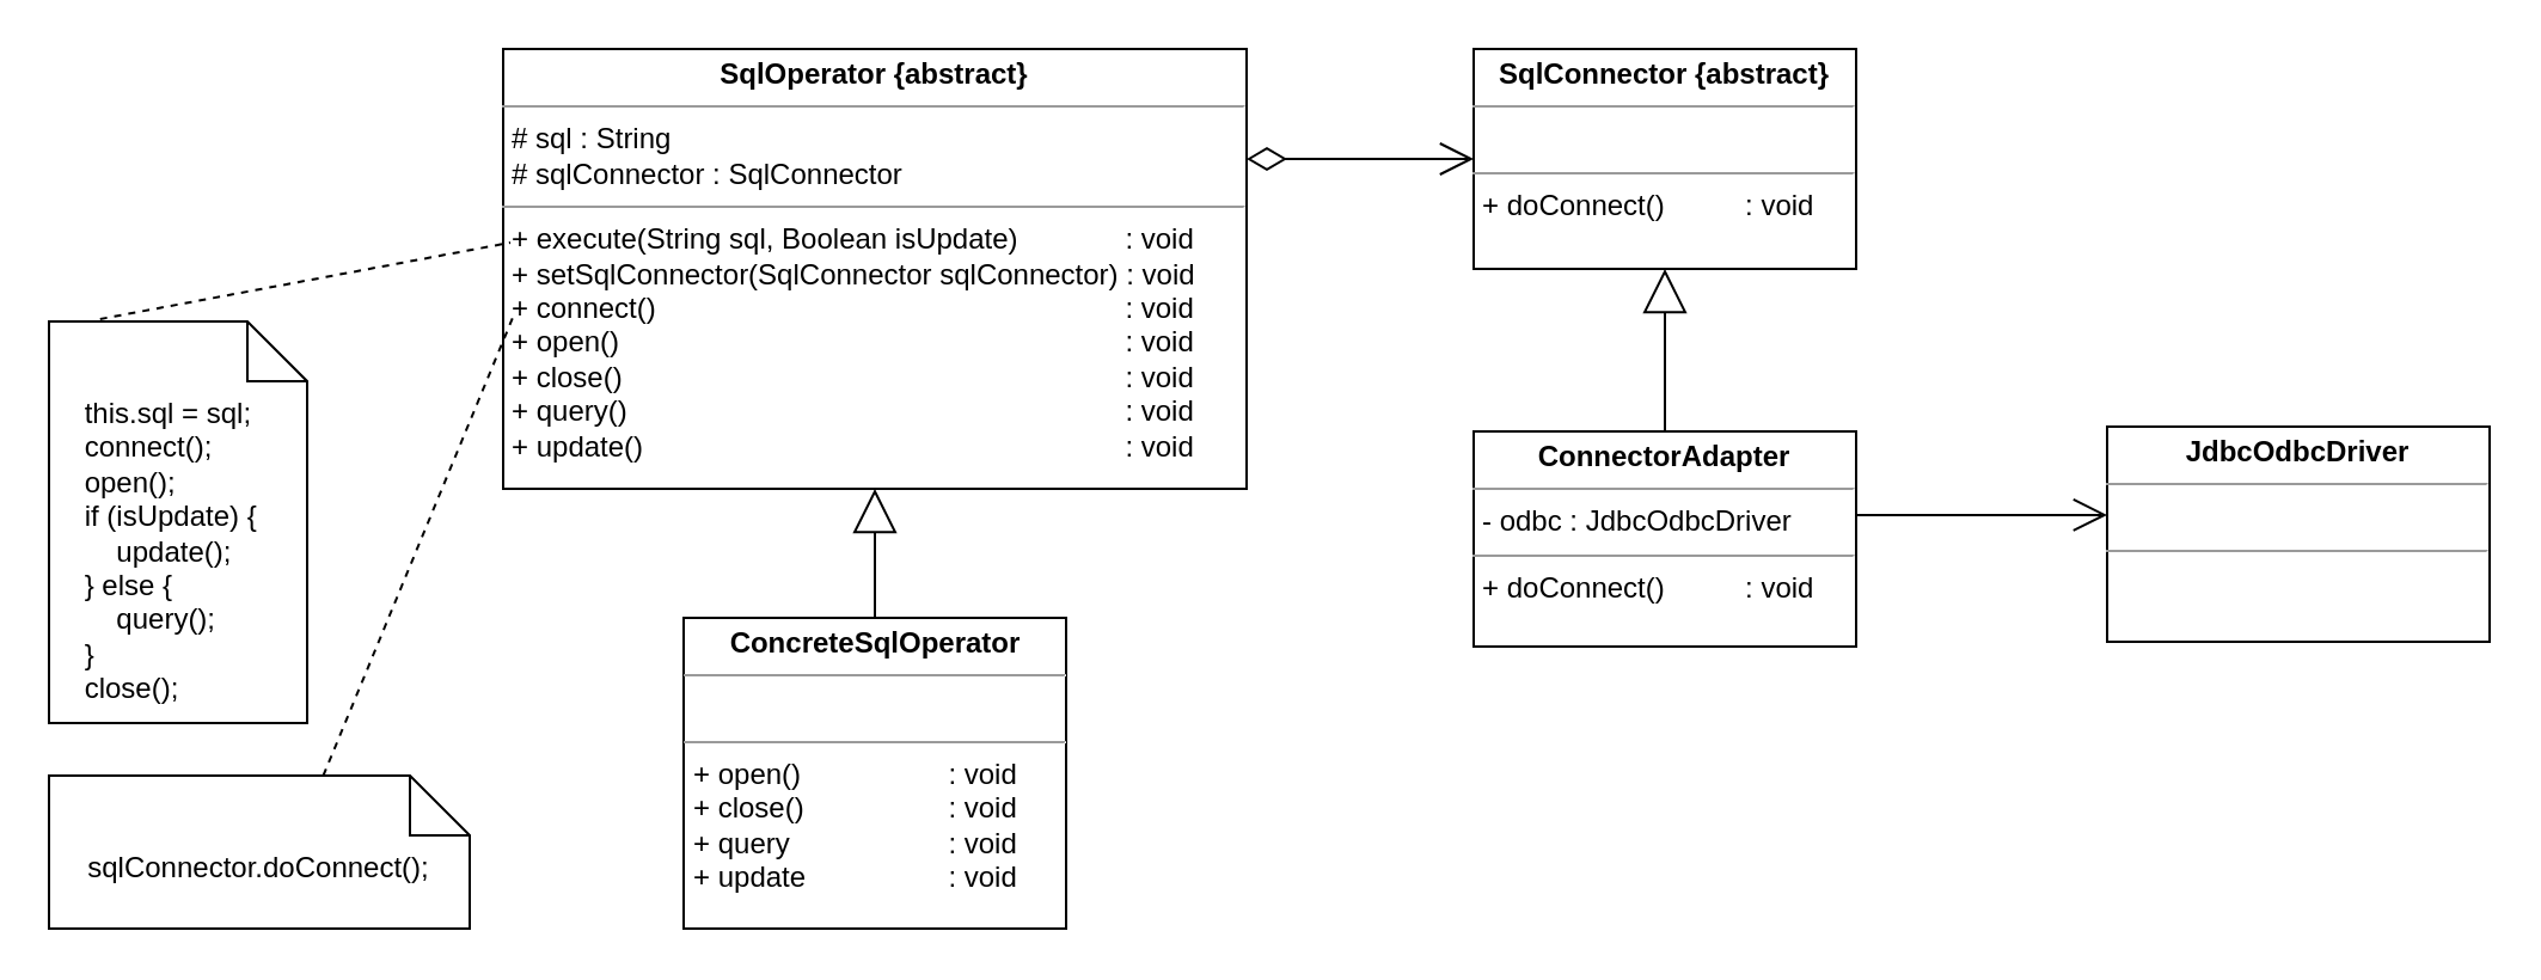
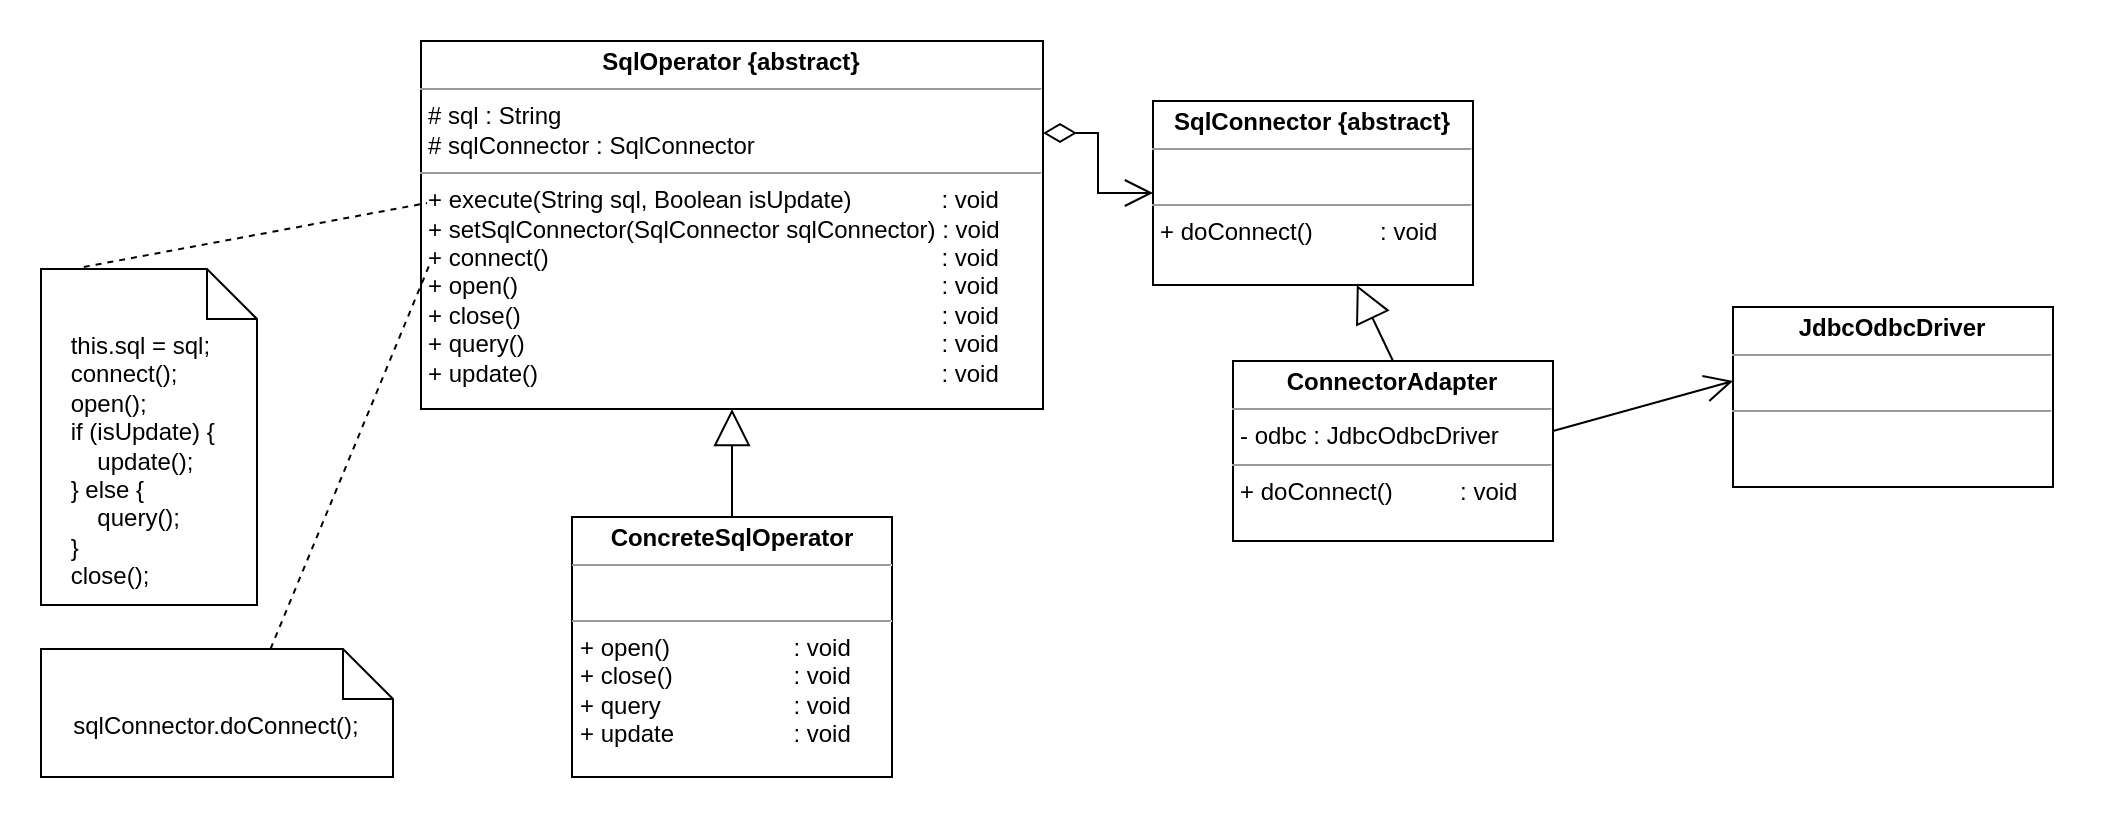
- <mxCell id="3" value="&lt;p style=&quot;margin:0px;margin-top:4px;text-align:center;&quot;&gt;&lt;b&gt;SqlConnector {abstract}&lt;/b&gt;&lt;/p&gt;&lt;hr size=&quot;1&quot;&gt;&lt;p style=&quot;margin:0px;margin-left:4px;&quot;&gt;&amp;nbsp;&lt;span style=&quot;white-space: pre;&quot;&gt;&#09;&lt;/span&gt;&lt;/p&gt;&lt;hr size=&quot;1&quot;&gt;&lt;p style=&quot;margin:0px;margin-left:4px;&quot;&gt;+ doConnect() &lt;span style=&quot;white-space: pre;&quot;&gt;&#09;&lt;/span&gt;&amp;nbsp;: void&lt;/p&gt;" style="verticalAlign=top;align=left;overflow=fill;fontSize=12;fontFamily=Helvetica;html=1;" vertex="1" parent="1"><mxGeometry x="616" y="20" width="160" height="92" as="geometry" /></mxCell>
+ <mxCell id="3" value="&lt;p style=&quot;margin:0px;margin-top:4px;text-align:center;&quot;&gt;&lt;b&gt;SqlConnector {abstract}&lt;/b&gt;&lt;/p&gt;&lt;hr size=&quot;1&quot;&gt;&lt;p style=&quot;margin:0px;margin-left:4px;&quot;&gt;&amp;nbsp;&lt;span style=&quot;white-space: pre;&quot;&gt;&#09;&lt;/span&gt;&lt;/p&gt;&lt;hr size=&quot;1&quot;&gt;&lt;p style=&quot;margin:0px;margin-left:4px;&quot;&gt;+ doConnect() &lt;span style=&quot;white-space: pre;&quot;&gt;&#09;&lt;/span&gt;&amp;nbsp;: void&lt;/p&gt;" style="verticalAlign=top;align=left;overflow=fill;fontSize=12;fontFamily=Helvetica;html=1;" vertex="1" parent="1"><mxGeometry x="576" y="50" width="160" height="92" as="geometry" /></mxCell>
- <mxCell id="10" value="&lt;p style=&quot;margin:0px;margin-top:4px;text-align:center;&quot;&gt;&lt;b&gt;JdbcOdbcDriver&lt;/b&gt;&lt;/p&gt;&lt;hr size=&quot;1&quot;&gt;&lt;p style=&quot;margin:0px;margin-left:4px;&quot;&gt;&amp;nbsp;&lt;/p&gt;&lt;hr size=&quot;1&quot;&gt;&lt;p style=&quot;margin:0px;margin-left:4px;&quot;&gt;&amp;nbsp;&lt;/p&gt;" style="verticalAlign=top;align=left;overflow=fill;fontSize=12;fontFamily=Helvetica;html=1;" vertex="1" parent="1"><mxGeometry x="881" y="178" width="160" height="90" as="geometry" /></mxCell>
+ <mxCell id="10" value="&lt;p style=&quot;margin:0px;margin-top:4px;text-align:center;&quot;&gt;&lt;b&gt;JdbcOdbcDriver&lt;/b&gt;&lt;/p&gt;&lt;hr size=&quot;1&quot;&gt;&lt;p style=&quot;margin:0px;margin-left:4px;&quot;&gt;&amp;nbsp;&lt;/p&gt;&lt;hr size=&quot;1&quot;&gt;&lt;p style=&quot;margin:0px;margin-left:4px;&quot;&gt;&amp;nbsp;&lt;/p&gt;" style="verticalAlign=top;align=left;overflow=fill;fontSize=12;fontFamily=Helvetica;html=1;" vertex="1" parent="1"><mxGeometry x="866" y="153" width="160" height="90" as="geometry" /></mxCell>
